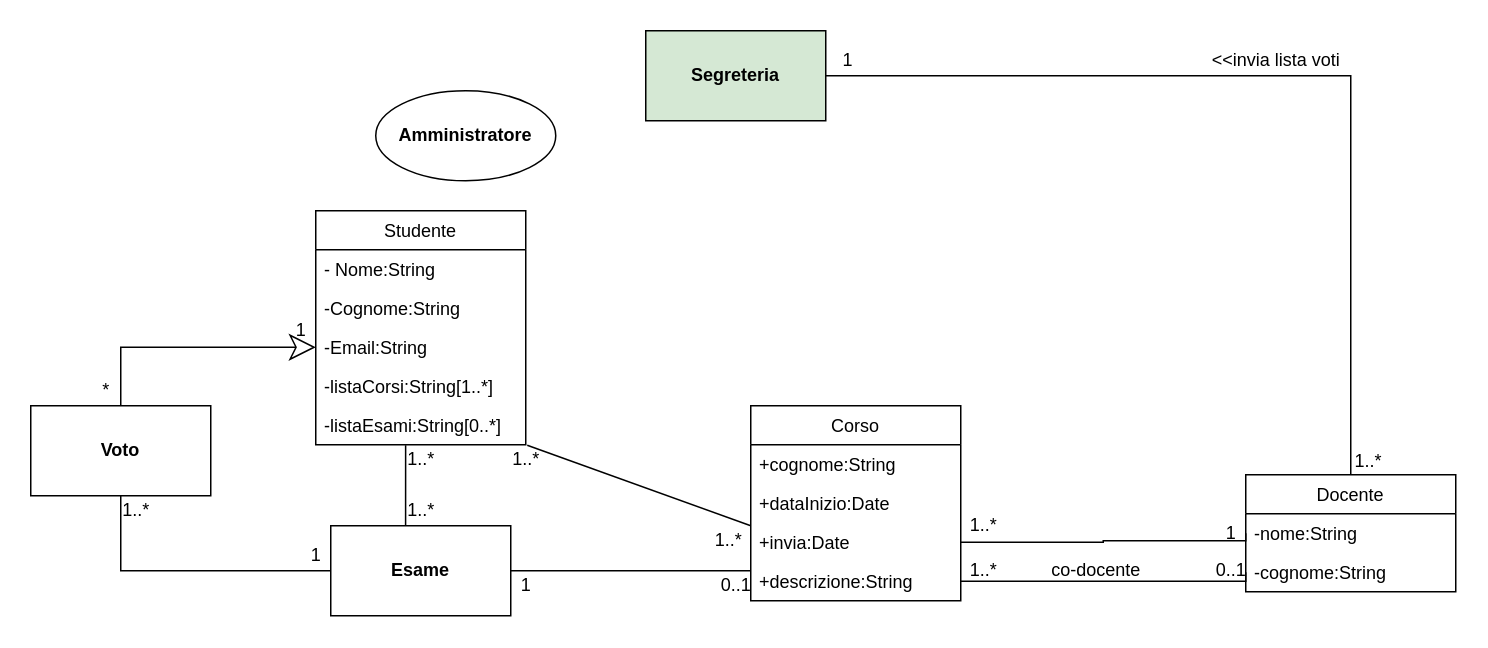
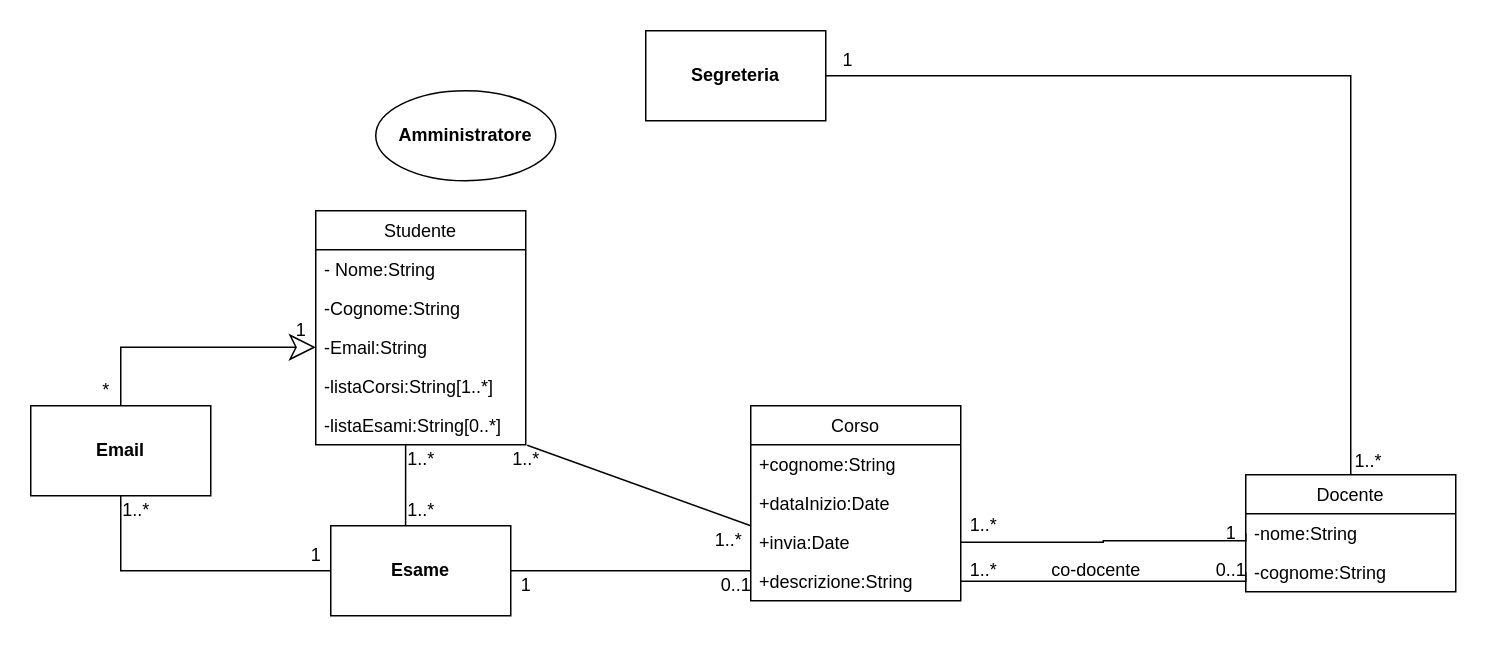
- <mxCell id="43" value="&amp;lt;&amp;lt;invia lista voti" style="text;html=1;align=center;verticalAlign=middle;resizable=0;points=[];autosize=1;strokeColor=none;fillColor=none;" vertex="1" parent="1"><mxGeometry x="800" y="30" width="100" height="20" as="geometry" /></mxCell>
- <mxCell id="3" value="&lt;b&gt;Segreteria&lt;br&gt;&lt;/b&gt;" style="rounded=0;whiteSpace=wrap;html=1;fillColor=#d5e8d4;" vertex="1" parent="1"><mxGeometry x="430" y="20" width="120" height="60" as="geometry" /></mxCell>
+ <mxCell id="3" value="&lt;b&gt;Segreteria&lt;br&gt;&lt;/b&gt;" style="rounded=0;whiteSpace=wrap;html=1;" vertex="1" parent="1"><mxGeometry x="430" y="20" width="120" height="60" as="geometry" /></mxCell>
- <mxCell id="17" value="&lt;b&gt;Voto&lt;br&gt;&lt;/b&gt;" style="rounded=0;whiteSpace=wrap;html=1;" vertex="1" parent="1"><mxGeometry x="20" y="270" width="120" height="60" as="geometry" /></mxCell>
+ <mxCell id="17" value="&lt;b&gt;Email&lt;br&gt;&lt;/b&gt;" style="rounded=0;whiteSpace=wrap;html=1;" vertex="1" parent="1"><mxGeometry x="20" y="270" width="120" height="60" as="geometry" /></mxCell>
